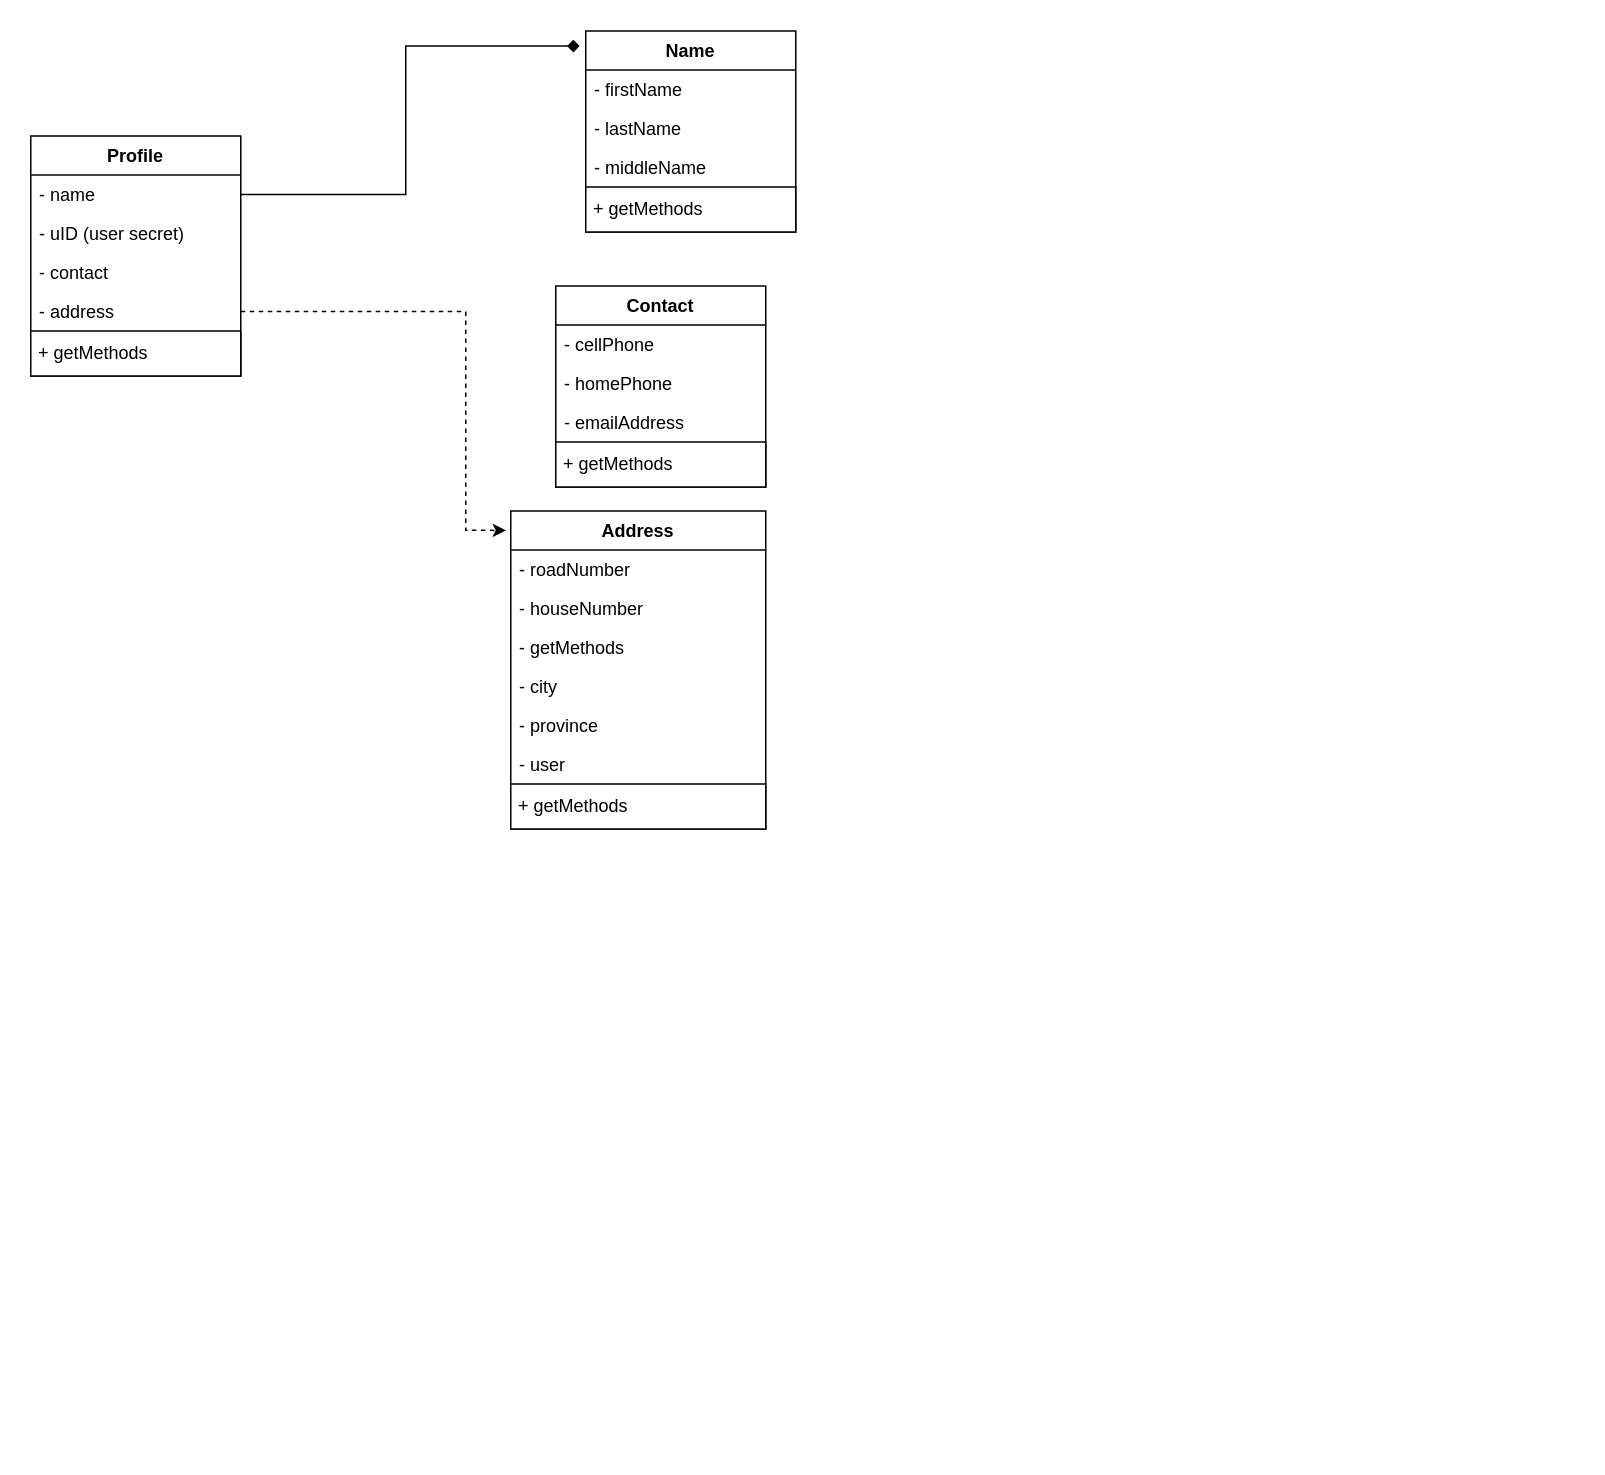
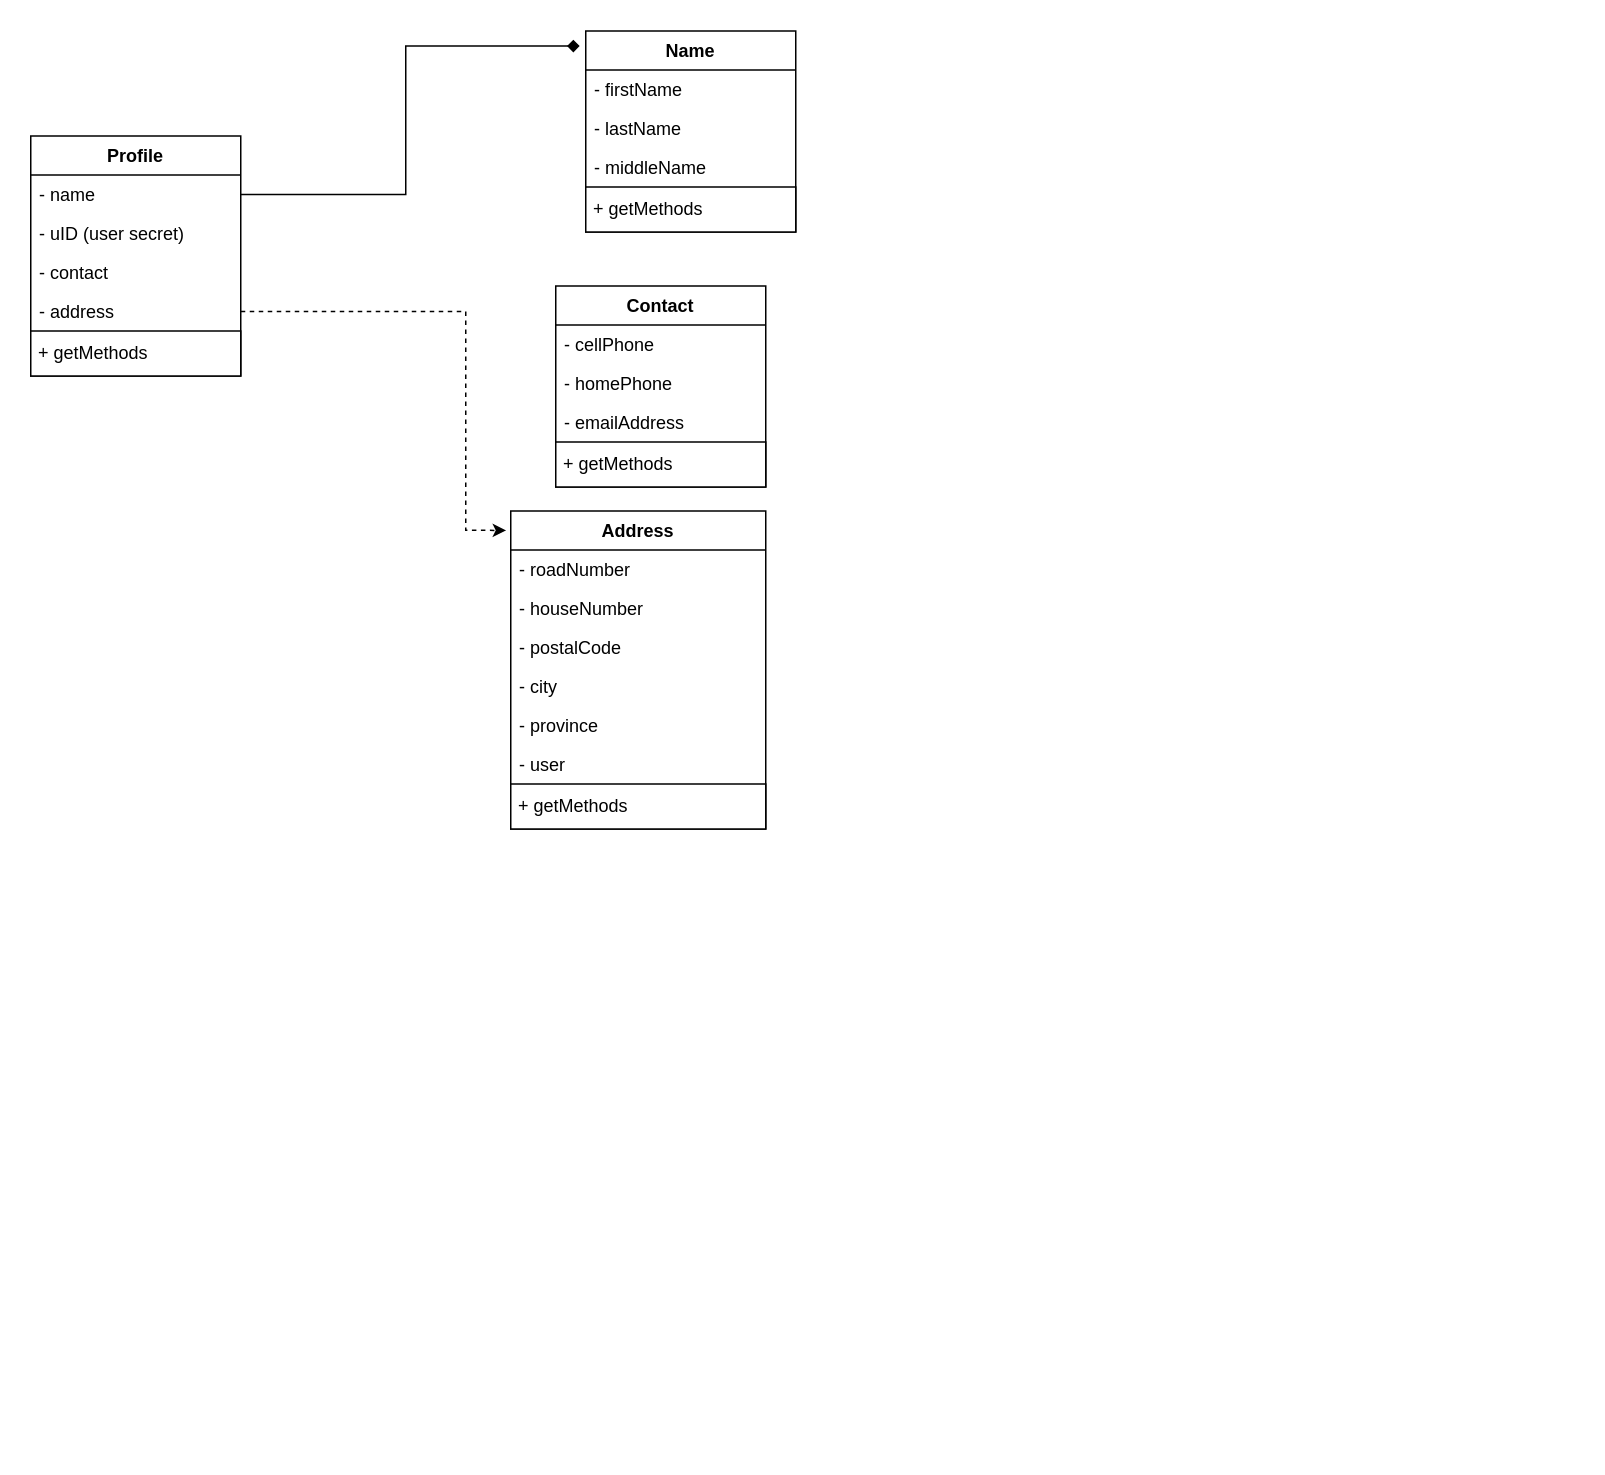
- <mxCell id="7" value="- getMethods" style="text;strokeColor=none;fillColor=none;align=left;verticalAlign=top;spacingLeft=4;spacingRight=4;overflow=hidden;rotatable=0;points=[[0,0.5],[1,0.5]];portConstraint=eastwest;" parent="4" vertex="1"><mxGeometry y="78" width="170" height="26" as="geometry" /></mxCell>
+ <mxCell id="7" value="- postalCode" style="text;strokeColor=none;fillColor=none;align=left;verticalAlign=top;spacingLeft=4;spacingRight=4;overflow=hidden;rotatable=0;points=[[0,0.5],[1,0.5]];portConstraint=eastwest;" parent="4" vertex="1"><mxGeometry y="78" width="170" height="26" as="geometry" /></mxCell>
